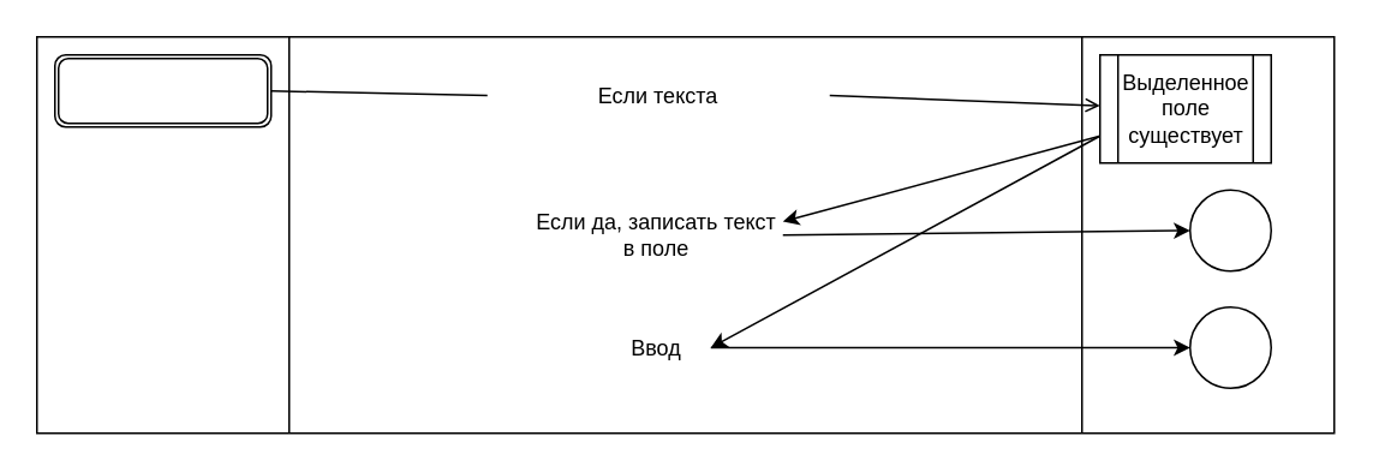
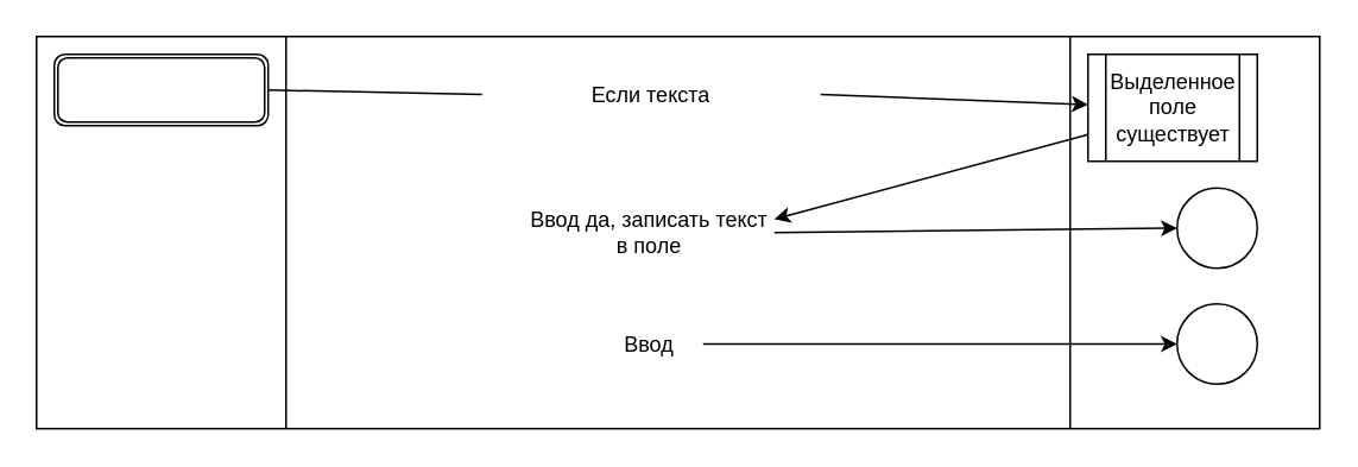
- <mxCell id="8" value="" style="endArrow=open;html=1;rounded=0;exitX=1;exitY=0.5;exitDx=0;exitDy=0;" edge="1" parent="1" source="4" target="5"><mxGeometry width="50" height="50" relative="1" as="geometry"><mxPoint x="500" y="80" as="sourcePoint" /><mxPoint x="550" y="30" as="targetPoint" /></mxGeometry></mxCell>
+ <mxCell id="8" value="" style="endArrow=classic;html=1;rounded=0;exitX=1;exitY=0.5;exitDx=0;exitDy=0;" edge="1" parent="1" source="4" target="5"><mxGeometry width="50" height="50" relative="1" as="geometry"><mxPoint x="500" y="80" as="sourcePoint" /><mxPoint x="550" y="30" as="targetPoint" /></mxGeometry></mxCell>
- <mxCell id="6" value="Если да, записать текст в поле" style="text;html=1;strokeColor=none;fillColor=none;align=center;verticalAlign=middle;whiteSpace=wrap;rounded=0;" vertex="1" parent="1"><mxGeometry x="294" y="115" width="140" height="30" as="geometry" /></mxCell>
+ <mxCell id="6" value="Ввод да, записать текст в поле" style="text;html=1;strokeColor=none;fillColor=none;align=center;verticalAlign=middle;whiteSpace=wrap;rounded=0;" vertex="1" parent="1"><mxGeometry x="294" y="115" width="140" height="30" as="geometry" /></mxCell>
- <mxCell id="13" value="" style="endArrow=classic;html=1;rounded=0;entryX=1;entryY=0.5;entryDx=0;entryDy=0;exitX=0;exitY=0.75;exitDx=0;exitDy=0;" edge="1" parent="1" source="5" target="10"><mxGeometry width="50" height="50" relative="1" as="geometry"><mxPoint x="550" y="170" as="sourcePoint" /><mxPoint x="600" y="120" as="targetPoint" /></mxGeometry></mxCell>
